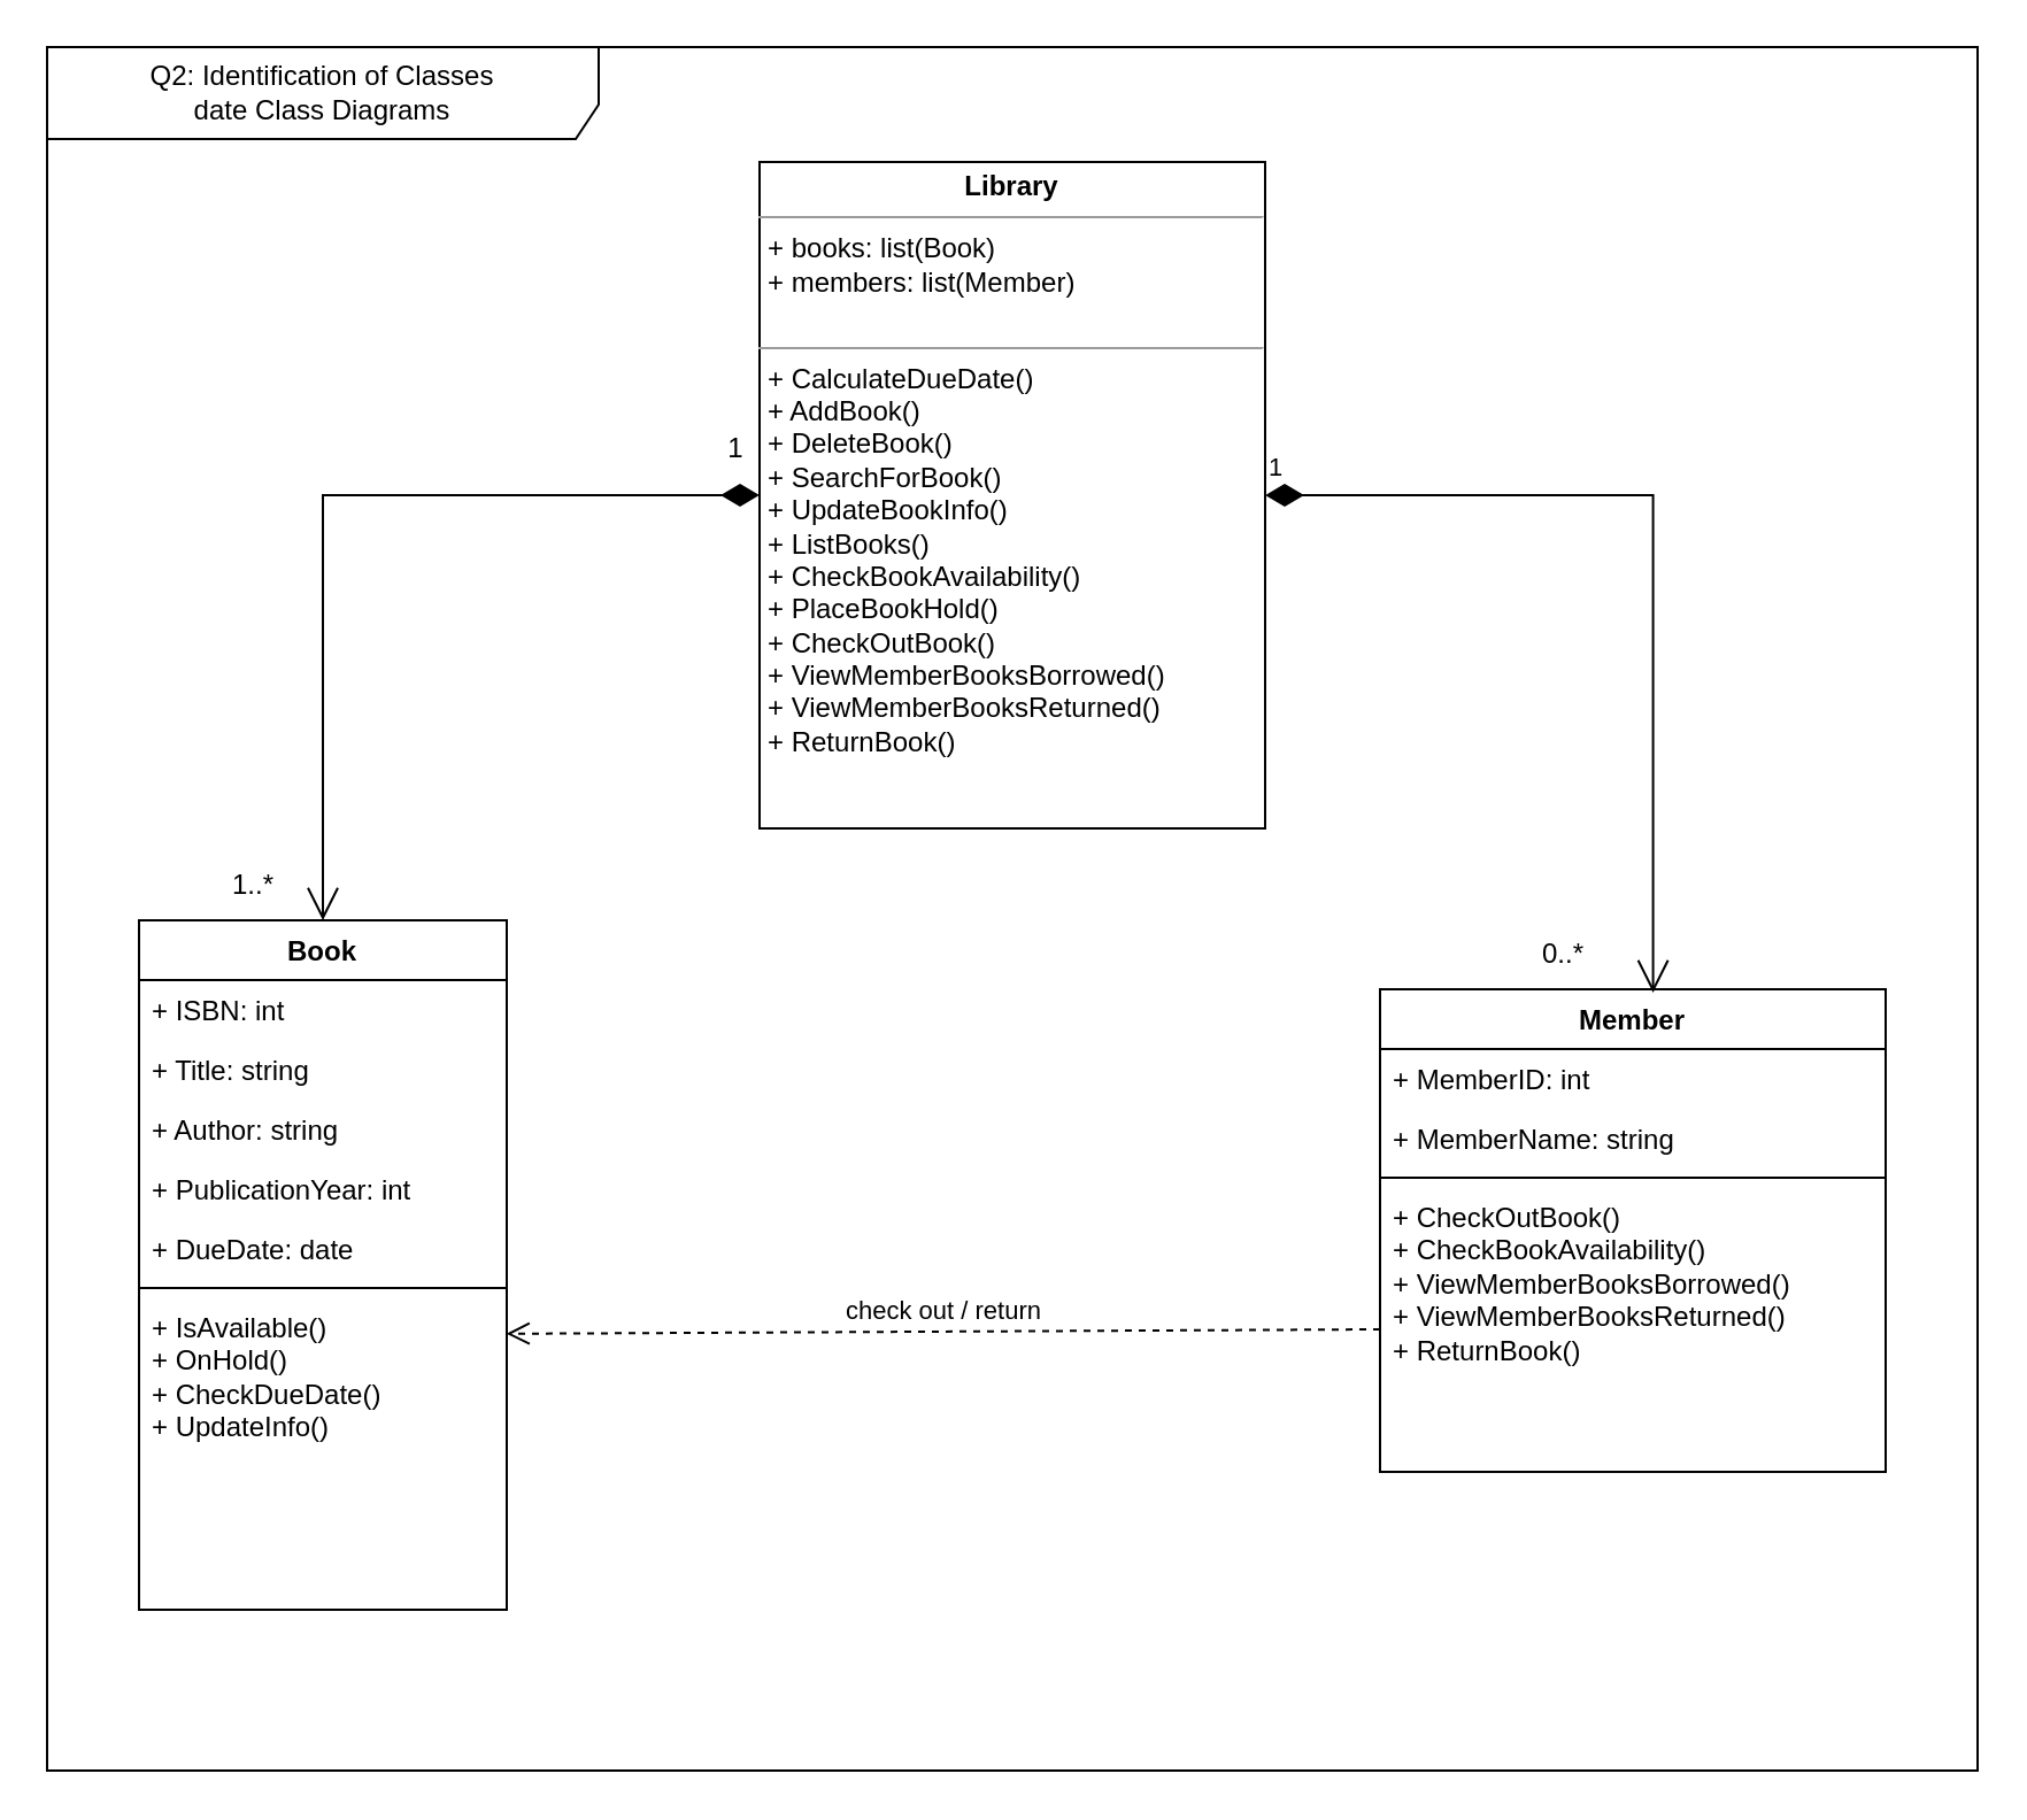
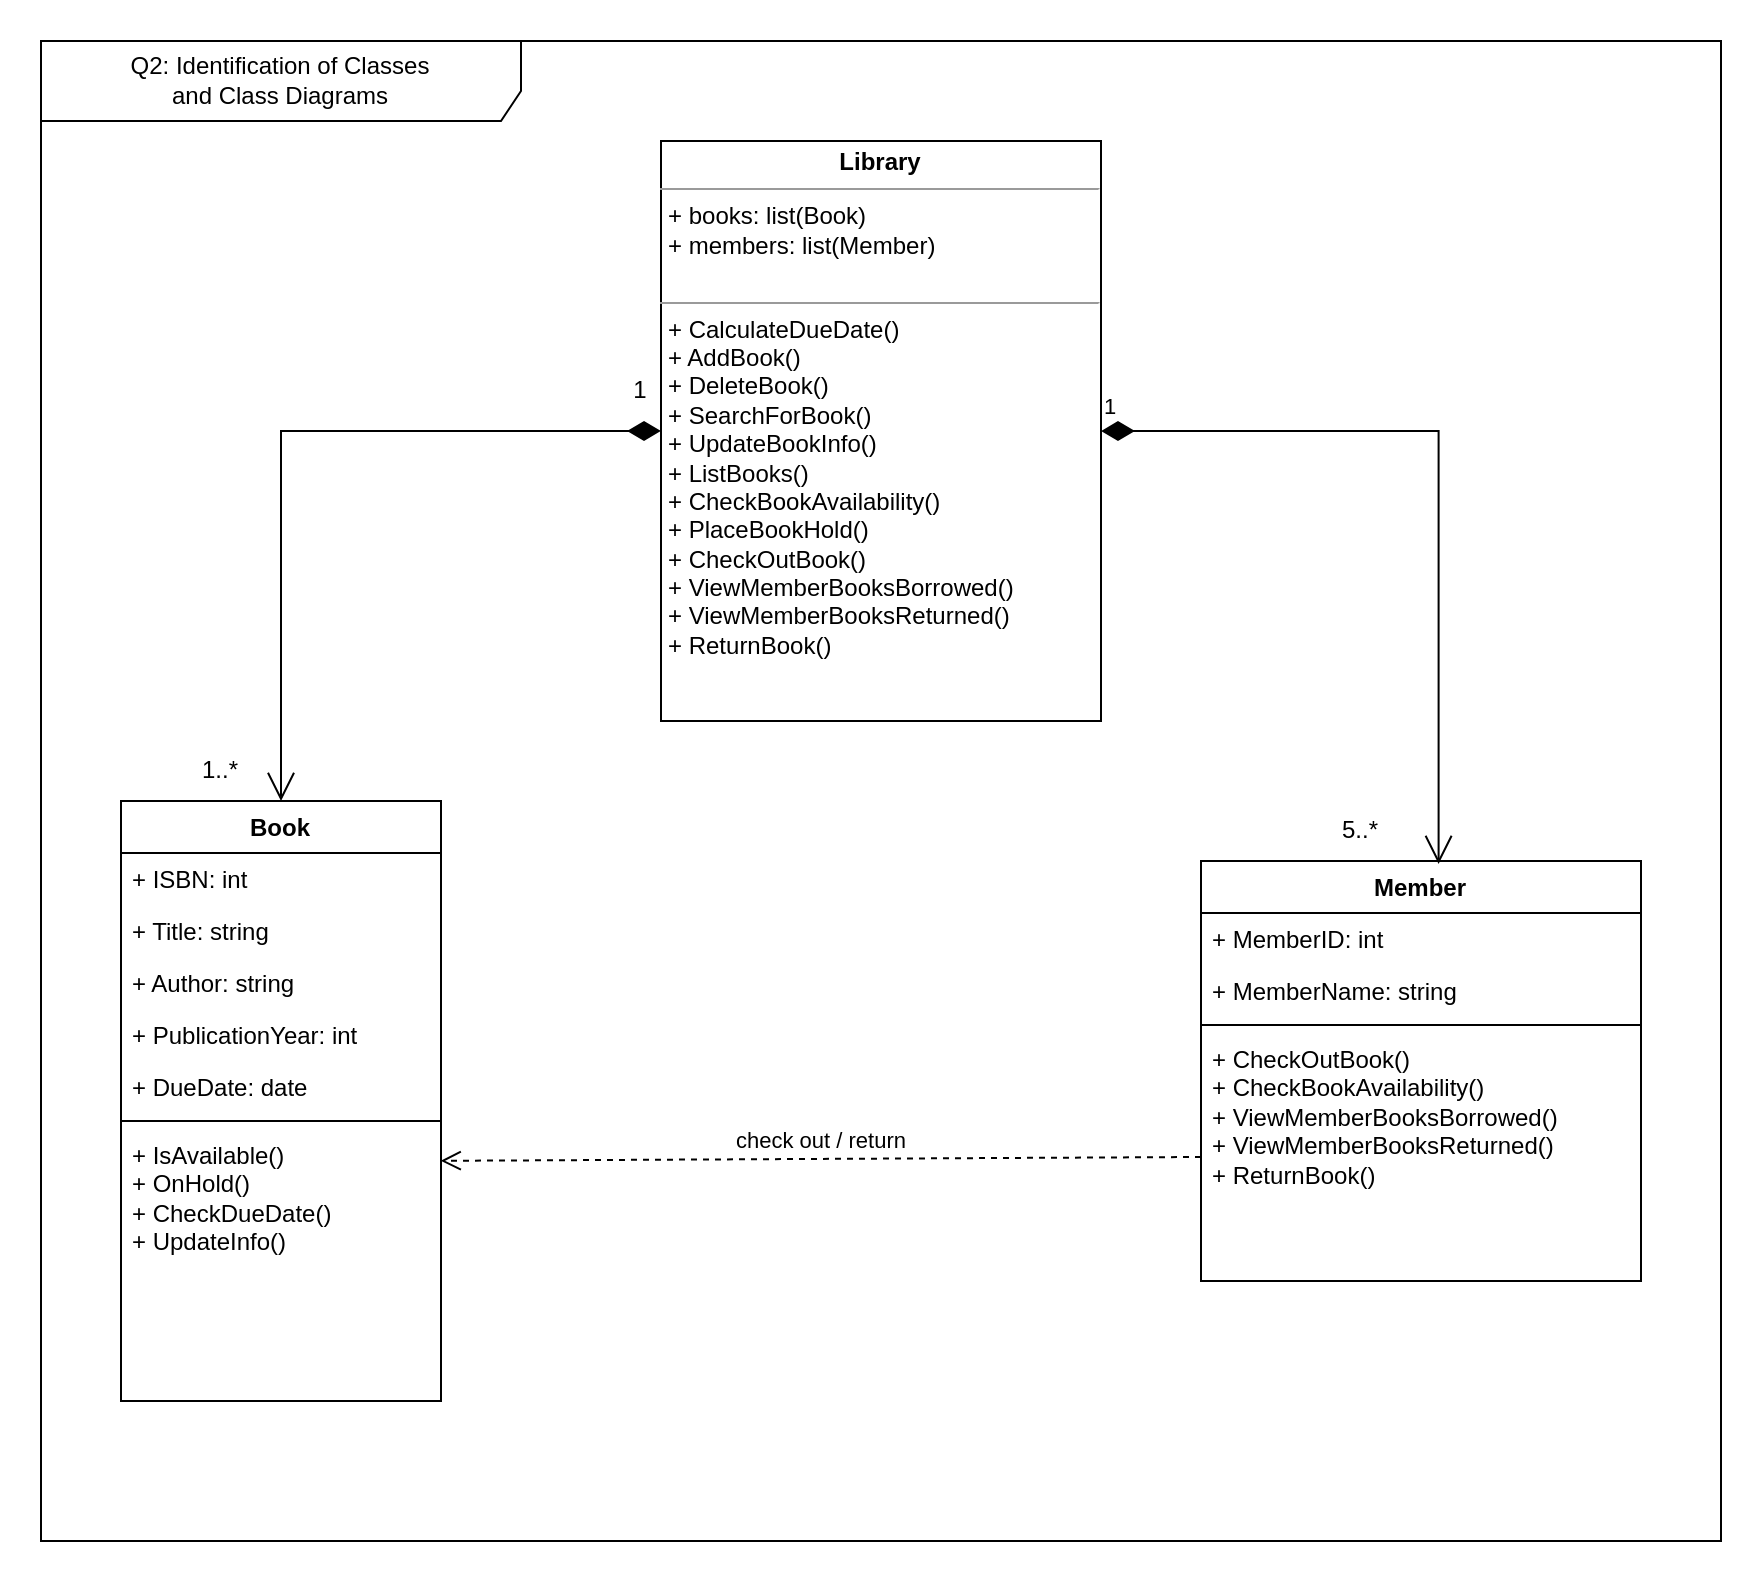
- <mxCell id="21" value="Q2: Identification of Classes &lt;br&gt;date Class Diagrams" style="shape=umlFrame;whiteSpace=wrap;html=1;pointerEvents=0;width=240;height=40;" vertex="1" parent="1"><mxGeometry x="20" y="20" width="840" height="750" as="geometry" /></mxCell>
+ <mxCell id="21" value="Q2: Identification of Classes &lt;br&gt;and Class Diagrams" style="shape=umlFrame;whiteSpace=wrap;html=1;pointerEvents=0;width=240;height=40;" vertex="1" parent="1"><mxGeometry x="20" y="20" width="840" height="750" as="geometry" /></mxCell>
- <mxCell id="22" value="0..*" style="text;html=1;strokeColor=none;fillColor=none;align=center;verticalAlign=middle;whiteSpace=wrap;rounded=0;" vertex="1" parent="1"><mxGeometry x="650" y="400" width="60" height="30" as="geometry" /></mxCell>
+ <mxCell id="22" value="5..*" style="text;html=1;strokeColor=none;fillColor=none;align=center;verticalAlign=middle;whiteSpace=wrap;rounded=0;" vertex="1" parent="1"><mxGeometry x="650" y="400" width="60" height="30" as="geometry" /></mxCell>
